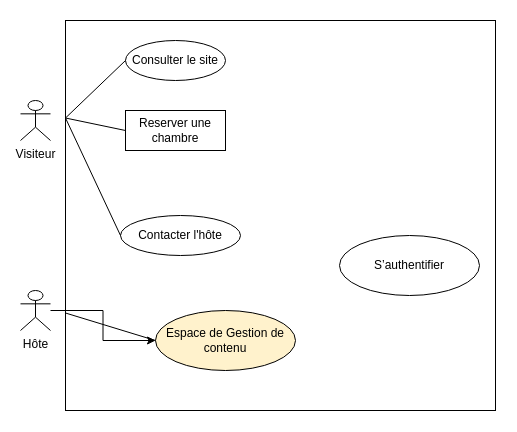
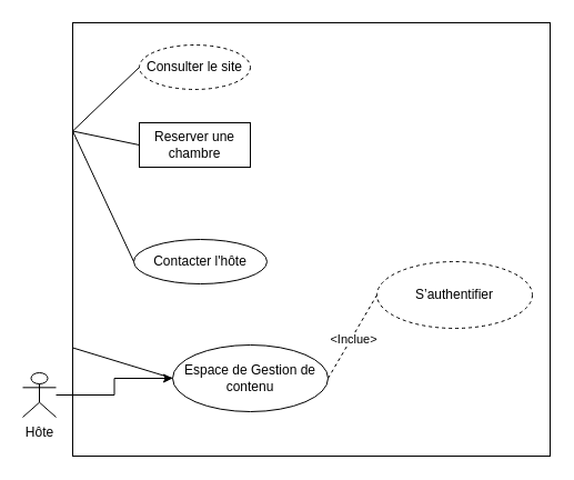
- <mxCell id="3" value="Consulter le site" style="ellipse;whiteSpace=wrap;html=1;" parent="1" vertex="1"><mxGeometry x="125" y="40" width="100" height="40" as="geometry" /></mxCell>
+ <mxCell id="3" value="Consulter le site" style="ellipse;whiteSpace=wrap;html=1;dashed=1;" parent="1" vertex="1"><mxGeometry x="125" y="40" width="100" height="40" as="geometry" /></mxCell>
- <mxCell id="13" value="Visiteur&lt;br&gt;" style="shape=umlActor;verticalLabelPosition=bottom;verticalAlign=top;html=1;outlineConnect=0;" parent="1" vertex="1"><mxGeometry x="20" y="100" width="30" height="40" as="geometry" /></mxCell>
- <mxCell id="6" value="S’authentifier" style="ellipse;whiteSpace=wrap;html=1;" parent="1" vertex="1"><mxGeometry x="339" y="235" width="140" height="60" as="geometry" /></mxCell>
+ <mxCell id="6" value="S’authentifier" style="ellipse;whiteSpace=wrap;html=1;dashed=1;" parent="1" vertex="1"><mxGeometry x="339" y="235" width="140" height="60" as="geometry" /></mxCell>
+ <mxCell id="14" value="" style="endArrow=none;dashed=1;html=1;exitX=1;exitY=0.5;exitDx=0;exitDy=0;entryX=0;entryY=0.5;entryDx=0;entryDy=0;" parent="1" source="9" target="6" edge="1"><mxGeometry width="50" height="50" relative="1" as="geometry"><mxPoint x="325" y="190" as="sourcePoint" /><mxPoint x="375" y="140" as="targetPoint" /></mxGeometry></mxCell>
+ <mxCell id="15" value="&amp;lt;Inclue&amp;gt;" style="edgeLabel;html=1;align=center;verticalAlign=middle;resizable=0;points=[];" parent="14" vertex="1" connectable="0"><mxGeometry x="-0.043" y="-1" relative="1" as="geometry"><mxPoint as="offset" /></mxGeometry></mxCell>
- <mxCell id="8" value="Hôte" style="shape=umlActor;verticalLabelPosition=bottom;verticalAlign=top;html=1;outlineConnect=0;" parent="1" vertex="1"><mxGeometry x="20" y="290" width="30" height="40" as="geometry" /></mxCell>
+ <mxCell id="8" value="Hôte" style="shape=umlActor;verticalLabelPosition=bottom;verticalAlign=top;html=1;outlineConnect=0;" parent="1" vertex="1"><mxGeometry x="20" y="335" width="30" height="40" as="geometry" /></mxCell>
- <mxCell id="9" value="Espace de Gestion de contenu" style="ellipse;whiteSpace=wrap;html=1;fillColor=#fff2cc;" parent="1" vertex="1"><mxGeometry x="155" y="310" width="140" height="60" as="geometry" /></mxCell>
+ <mxCell id="9" value="Espace de Gestion de contenu" style="ellipse;whiteSpace=wrap;html=1;" parent="1" vertex="1"><mxGeometry x="155" y="310" width="140" height="60" as="geometry" /></mxCell>
